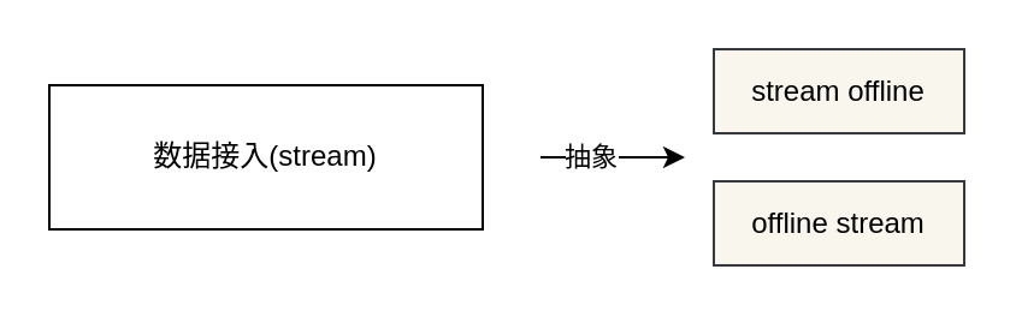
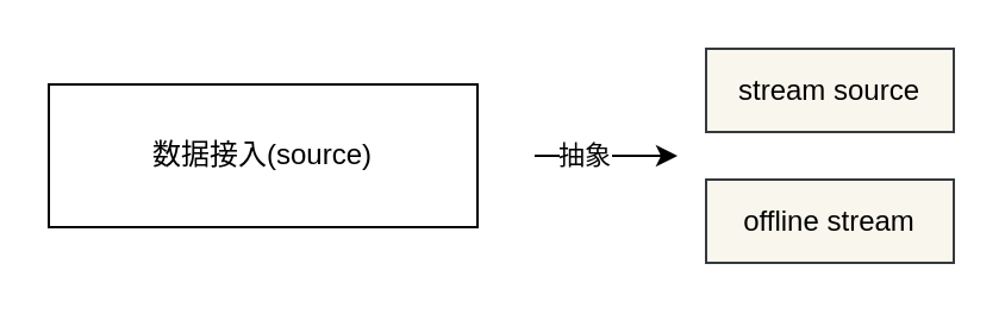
- <mxCell id="5" value="stream offline" style="rounded=0;whiteSpace=wrap;html=1;fillColor=#f9f7ed;strokeColor=#36393d;" vertex="1" parent="1"><mxGeometry x="296" y="20" width="104" height="35" as="geometry" /></mxCell>
+ <mxCell id="5" value="stream source" style="rounded=0;whiteSpace=wrap;html=1;fillColor=#f9f7ed;strokeColor=#36393d;" vertex="1" parent="1"><mxGeometry x="296" y="20" width="104" height="35" as="geometry" /></mxCell>
- <mxCell id="2" value="数据接入(stream)" style="rounded=0;whiteSpace=wrap;html=1;" vertex="1" parent="1"><mxGeometry x="20" y="35" width="180" height="60" as="geometry" /></mxCell>
+ <mxCell id="2" value="数据接入(source)" style="rounded=0;whiteSpace=wrap;html=1;" vertex="1" parent="1"><mxGeometry x="20" y="35" width="180" height="60" as="geometry" /></mxCell>
